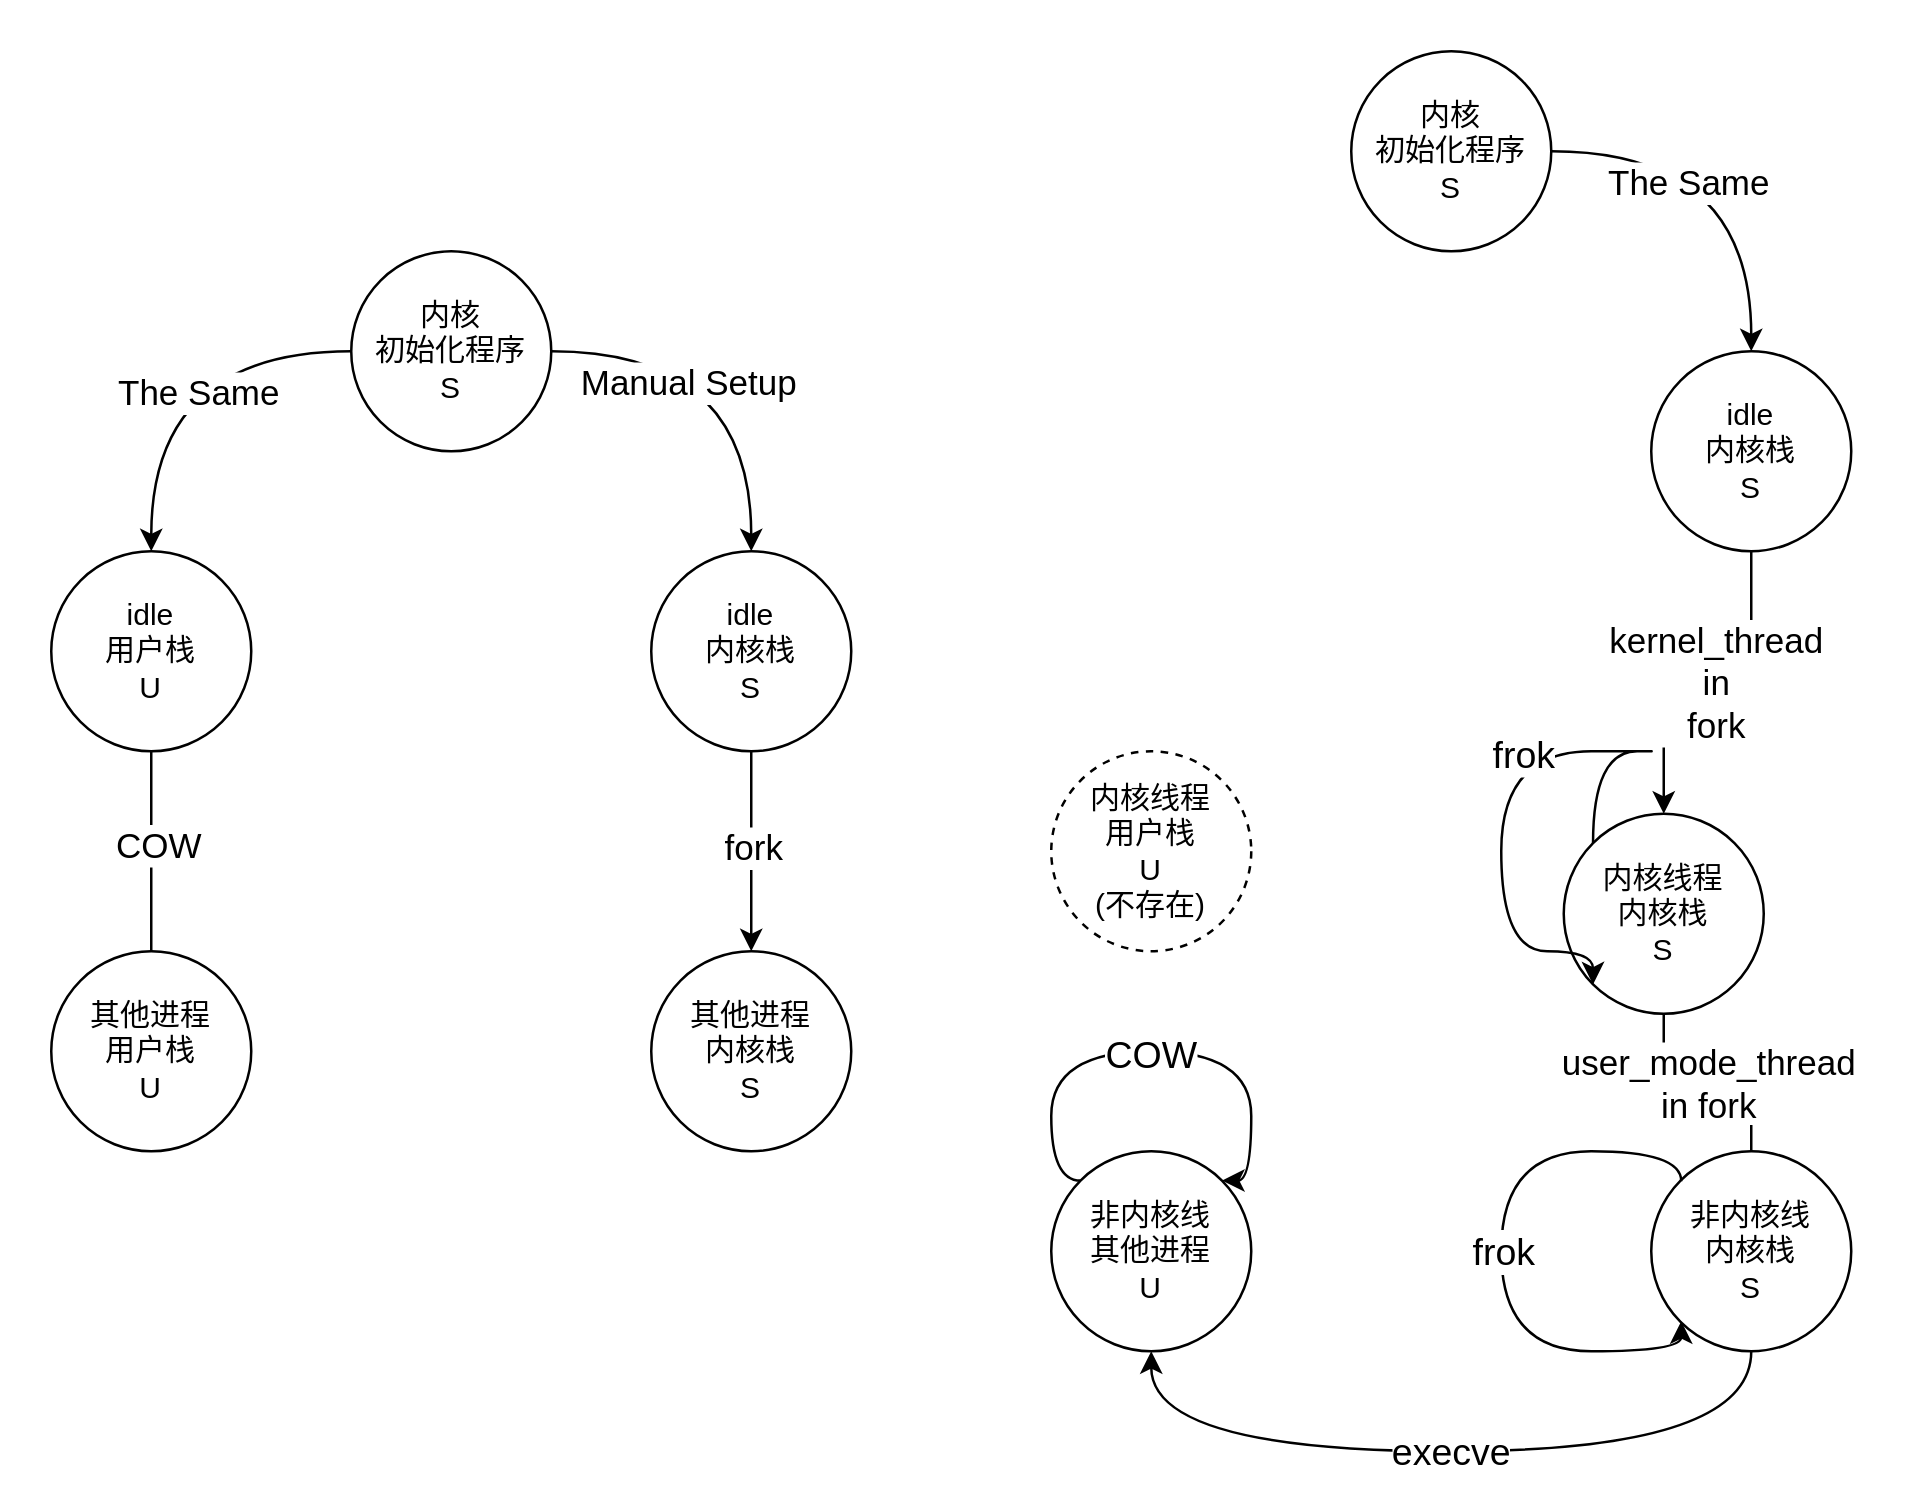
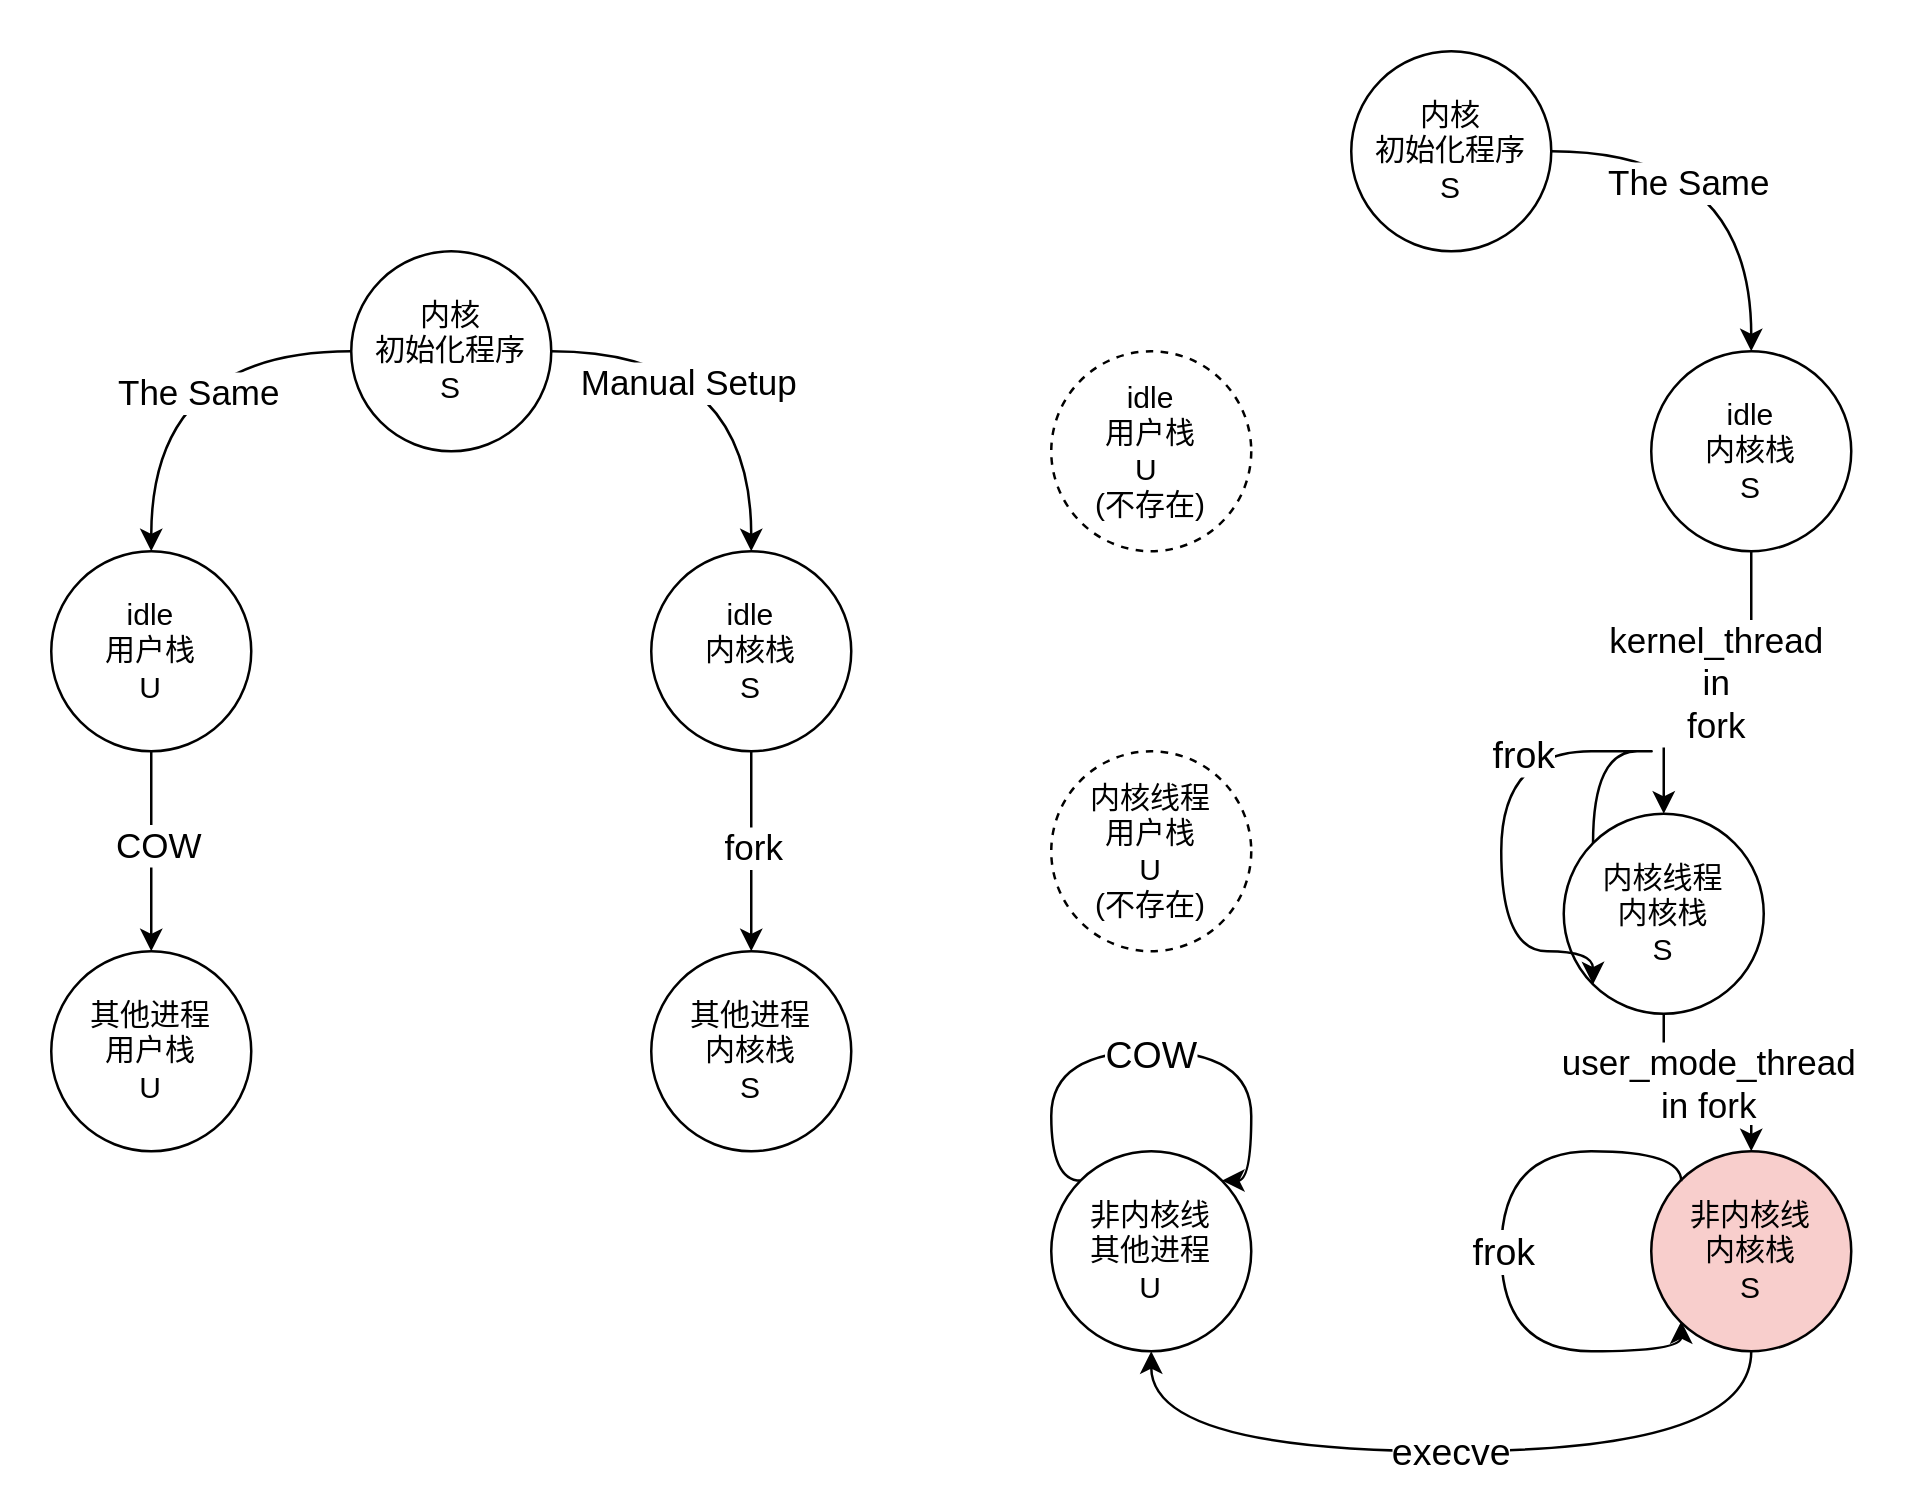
+ <mxCell id="18" value="idle&lt;div&gt;用户栈&lt;/div&gt;&lt;div&gt;U&amp;nbsp;&lt;/div&gt;&lt;div&gt;(不存在)&lt;/div&gt;" style="ellipse;whiteSpace=wrap;html=1;aspect=fixed;dashed=1;" parent="1" vertex="1"><mxGeometry x="420" y="140" width="80" height="80" as="geometry" /></mxCell>
- <mxCell id="7" style="edgeStyle=orthogonalEdgeStyle;rounded=0;orthogonalLoop=1;jettySize=auto;html=1;exitX=0.5;exitY=1;exitDx=0;exitDy=0;entryX=0.5;entryY=0;entryDx=0;entryDy=0;endArrow=none;" parent="1" source="9" target="13" edge="1"><mxGeometry relative="1" as="geometry" /></mxCell>
+ <mxCell id="7" style="edgeStyle=orthogonalEdgeStyle;rounded=0;orthogonalLoop=1;jettySize=auto;html=1;exitX=0.5;exitY=1;exitDx=0;exitDy=0;entryX=0.5;entryY=0;entryDx=0;entryDy=0;" parent="1" source="9" target="13" edge="1"><mxGeometry relative="1" as="geometry" /></mxCell>
- <mxCell id="23" style="edgeStyle=orthogonalEdgeStyle;rounded=0;orthogonalLoop=1;jettySize=auto;html=1;exitX=0.5;exitY=1;exitDx=0;exitDy=0;entryX=0.5;entryY=0;entryDx=0;entryDy=0;endArrow=none;" parent="1" source="25" target="28" edge="1"><mxGeometry relative="1" as="geometry" /></mxCell>
+ <mxCell id="23" style="edgeStyle=orthogonalEdgeStyle;rounded=0;orthogonalLoop=1;jettySize=auto;html=1;exitX=0.5;exitY=1;exitDx=0;exitDy=0;entryX=0.5;entryY=0;entryDx=0;entryDy=0;" parent="1" source="25" target="28" edge="1"><mxGeometry relative="1" as="geometry" /></mxCell>
- <mxCell id="28" value="非内核线&lt;div&gt;&lt;span style=&quot;background-color: initial;&quot;&gt;内核栈&lt;/span&gt;&lt;/div&gt;&lt;div&gt;S&lt;/div&gt;" style="ellipse;whiteSpace=wrap;html=1;aspect=fixed;" parent="1" vertex="1"><mxGeometry x="660" y="460" width="80" height="80" as="geometry" /></mxCell>
+ <mxCell id="28" value="非内核线&lt;div&gt;&lt;span style=&quot;background-color: initial;&quot;&gt;内核栈&lt;/span&gt;&lt;/div&gt;&lt;div&gt;S&lt;/div&gt;" style="ellipse;whiteSpace=wrap;html=1;aspect=fixed;fillColor=#f8cecc;" parent="1" vertex="1"><mxGeometry x="660" y="460" width="80" height="80" as="geometry" /></mxCell>
